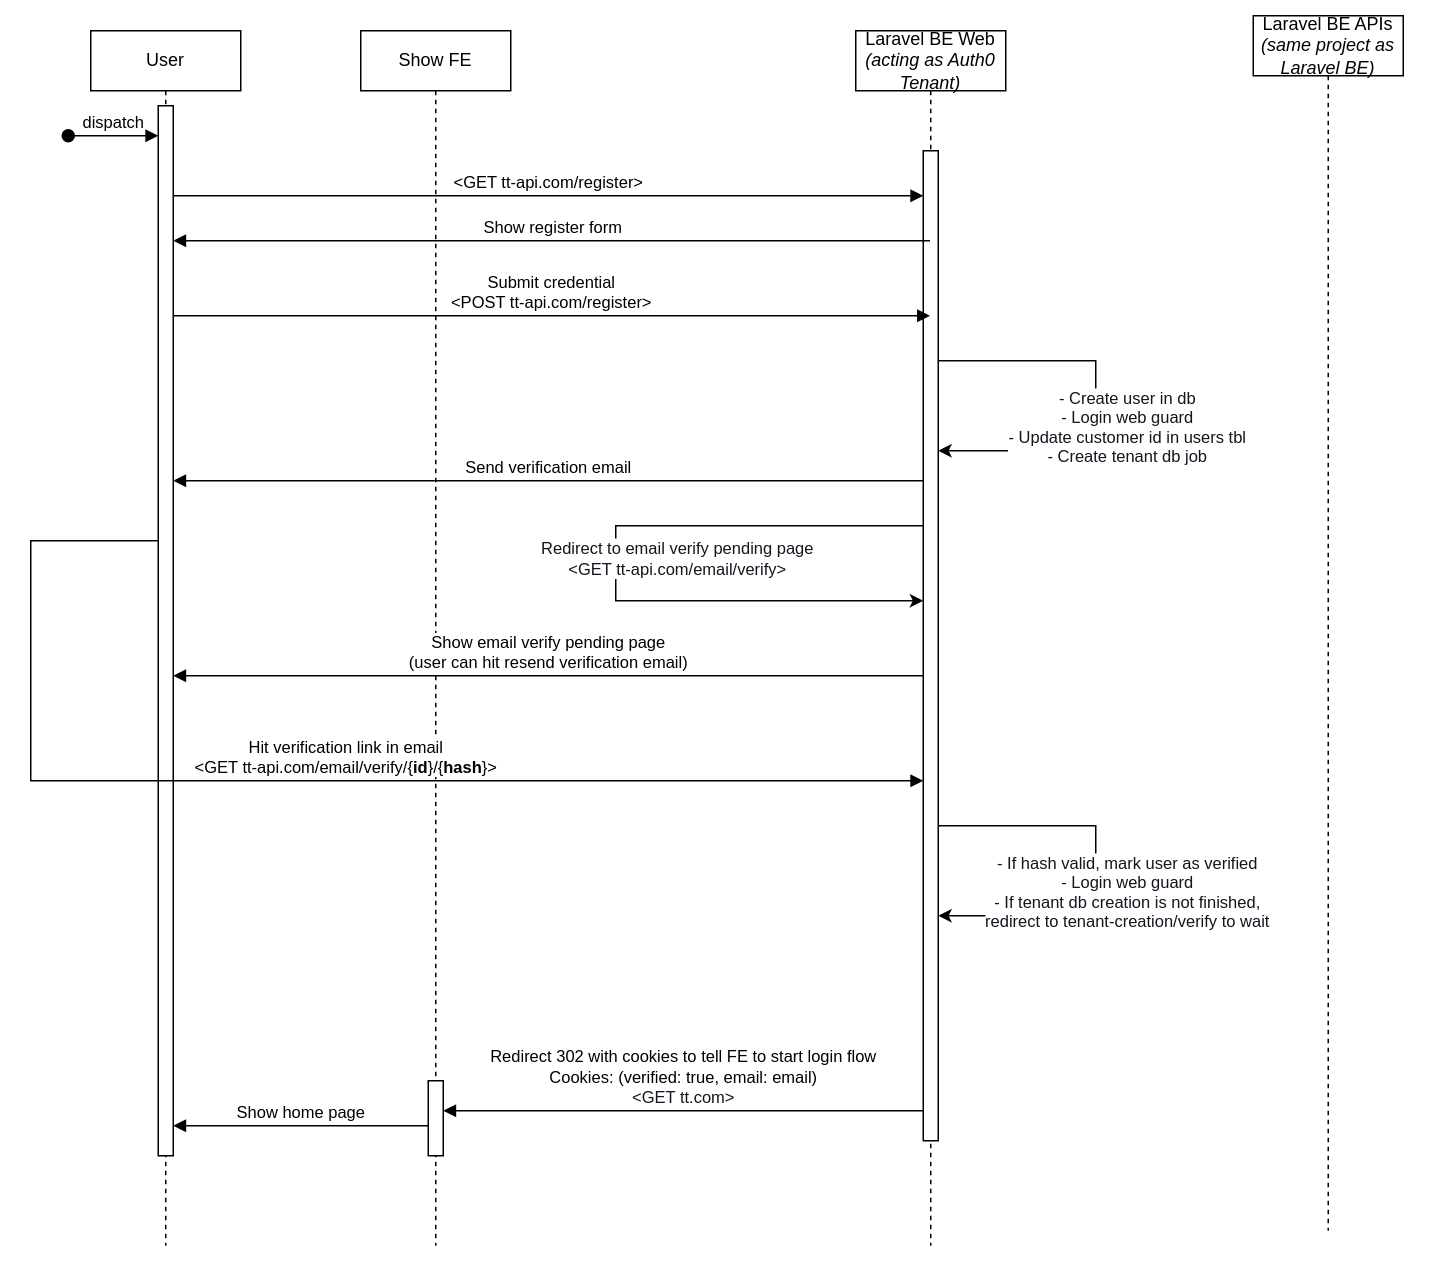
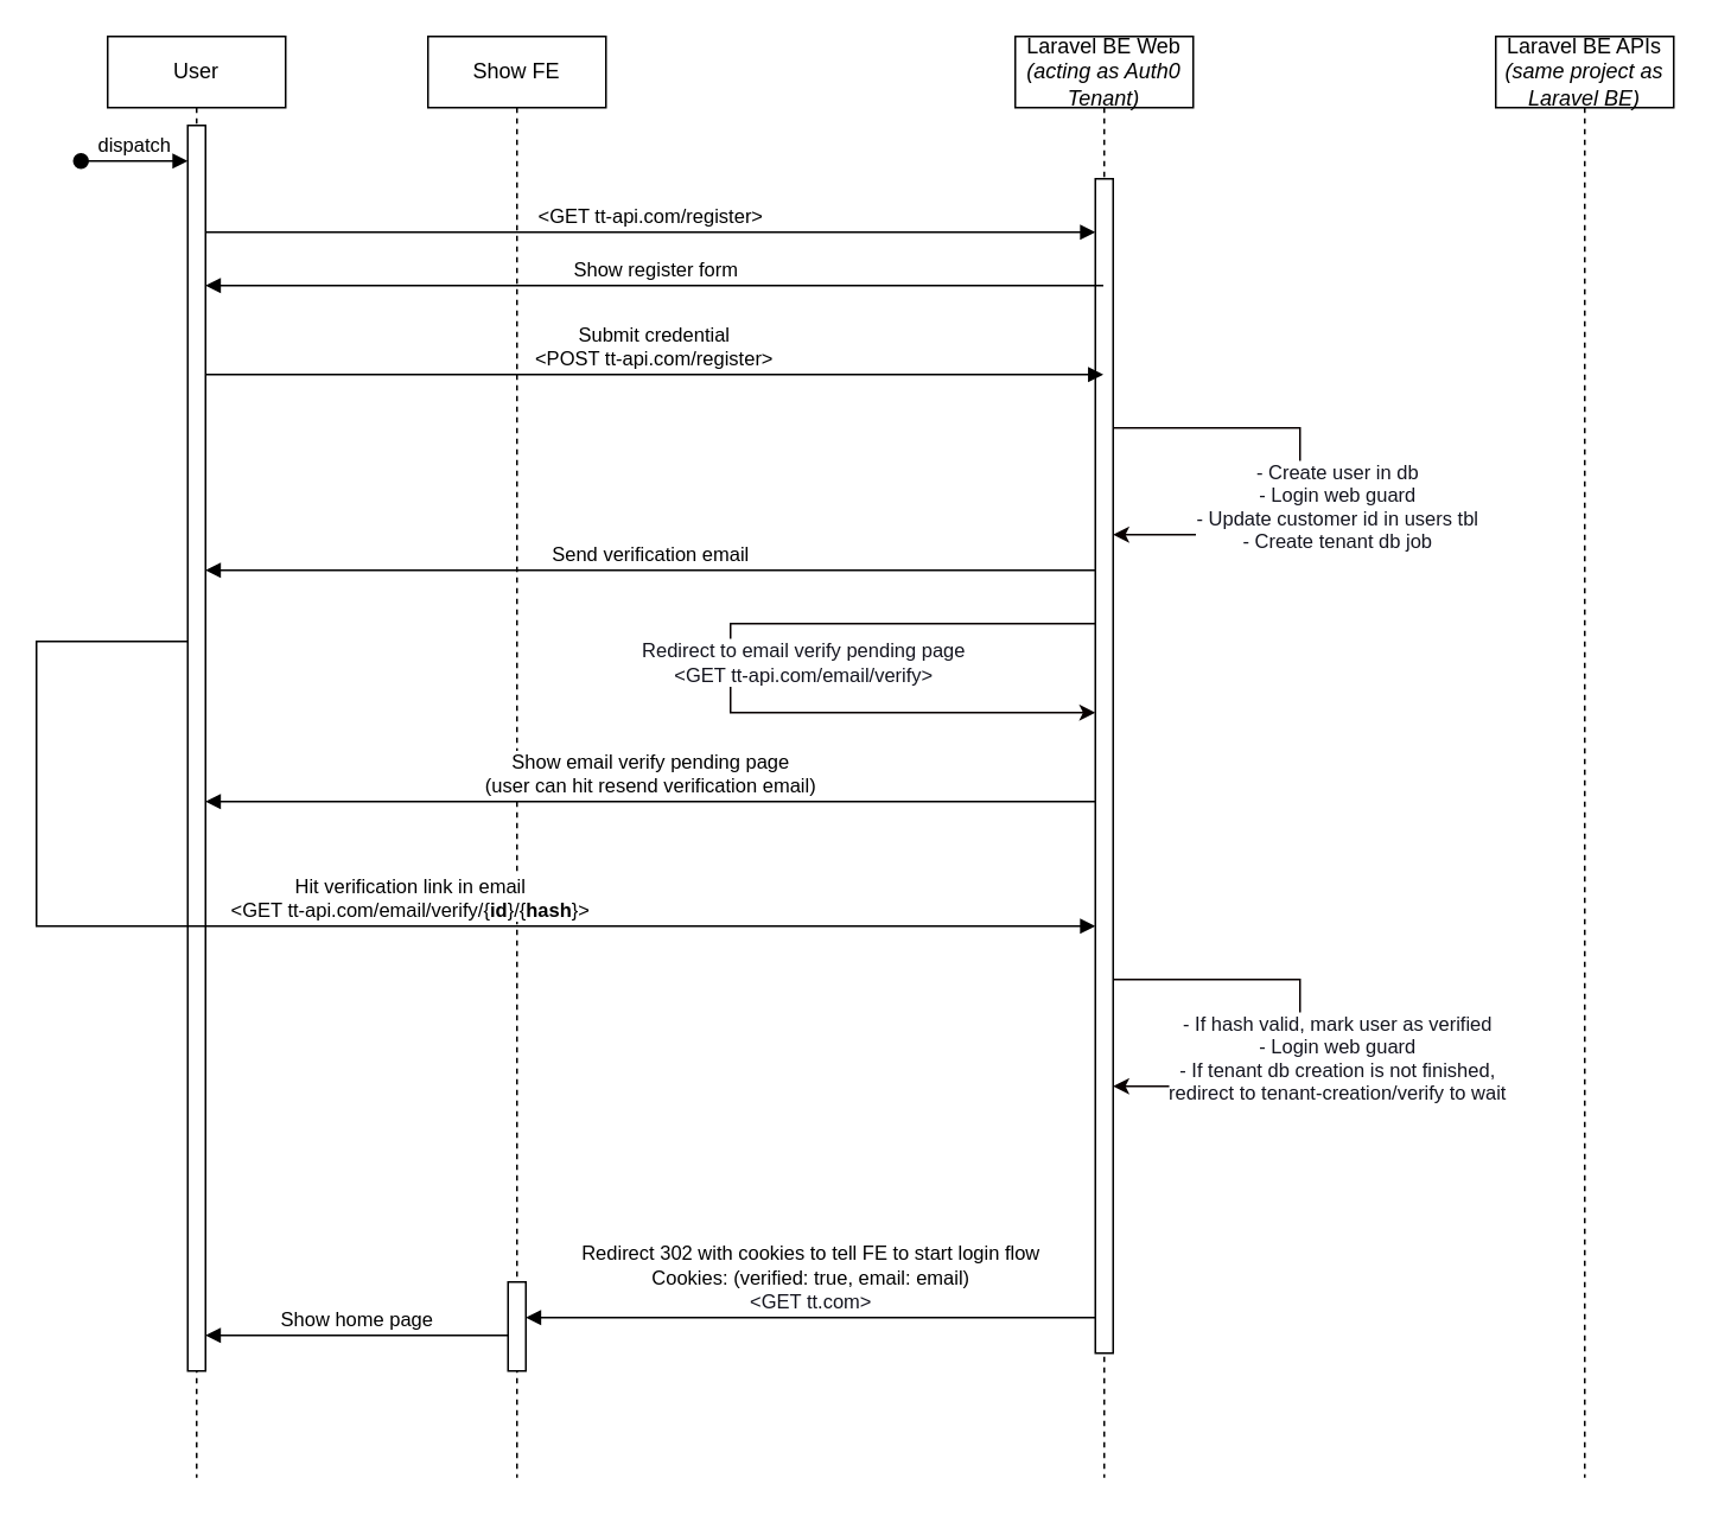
- <mxCell id="13" value="Laravel BE APIs&lt;br&gt;&lt;i&gt;(same project as Laravel BE)&lt;/i&gt;" style="shape=umlLifeline;perimeter=lifelinePerimeter;whiteSpace=wrap;html=1;container=0;dropTarget=0;collapsible=0;recursiveResize=0;outlineConnect=0;portConstraint=eastwest;newEdgeStyle={&quot;edgeStyle&quot;:&quot;elbowEdgeStyle&quot;,&quot;elbow&quot;:&quot;vertical&quot;,&quot;curved&quot;:0,&quot;rounded&quot;:0};" parent="1" vertex="1"><mxGeometry x="835" y="10" width="100" height="810" as="geometry" /></mxCell>
+ <mxCell id="13" value="Laravel BE APIs&lt;br&gt;&lt;i&gt;(same project as Laravel BE)&lt;/i&gt;" style="shape=umlLifeline;perimeter=lifelinePerimeter;whiteSpace=wrap;html=1;container=0;dropTarget=0;collapsible=0;recursiveResize=0;outlineConnect=0;portConstraint=eastwest;newEdgeStyle={&quot;edgeStyle&quot;:&quot;elbowEdgeStyle&quot;,&quot;elbow&quot;:&quot;vertical&quot;,&quot;curved&quot;:0,&quot;rounded&quot;:0};" parent="1" vertex="1"><mxGeometry x="840" y="20" width="100" height="810" as="geometry" /></mxCell>
